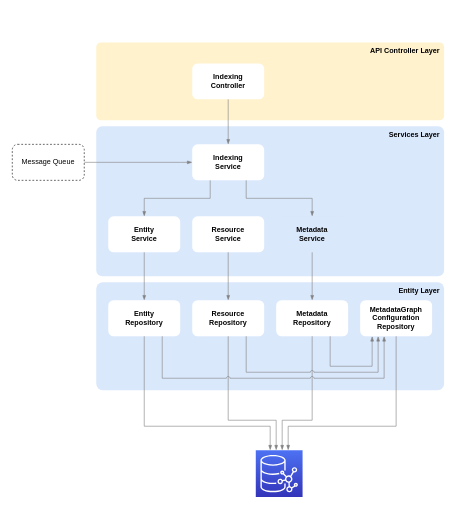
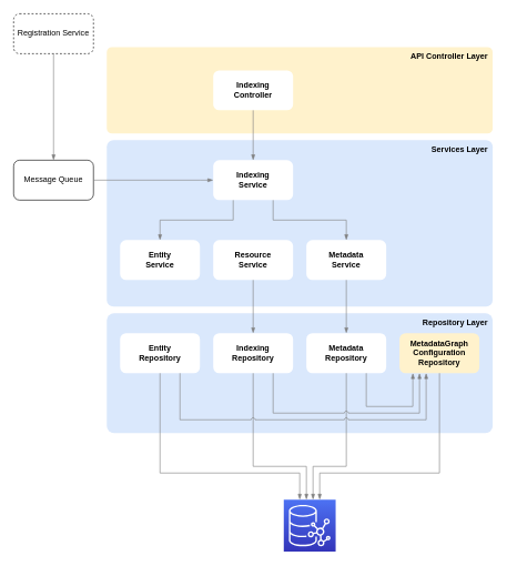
+ <mxCell id="9" value="Registration Service" style="rounded=1;whiteSpace=wrap;html=1;dashed=1;" parent="1" vertex="1"><mxGeometry x="20" y="20" width="120" height="60" as="geometry" /></mxCell>
+ <mxCell id="30" value="" style="edgeStyle=orthogonalEdgeStyle;rounded=0;orthogonalLoop=1;jettySize=auto;html=1;fontStyle=1;strokeColor=#808080;endArrow=blockThin;endFill=1;entryX=0.5;entryY=0;entryDx=0;entryDy=0;" parent="1" source="9" target="29" edge="1"><mxGeometry relative="1" as="geometry"><mxPoint x="186" y="-20" as="sourcePoint" /><mxPoint x="390" y="115" as="targetPoint" /><Array as="points" /></mxGeometry></mxCell>
- <mxCell id="29" value="Message Queue" style="rounded=1;whiteSpace=wrap;html=1;dashed=1;" parent="1" vertex="1"><mxGeometry x="20" y="240" width="120" height="60" as="geometry" /></mxCell>
+ <mxCell id="29" value="Message Queue" style="rounded=1;whiteSpace=wrap;html=1;dashed=0;" parent="1" vertex="1"><mxGeometry x="20" y="240" width="120" height="60" as="geometry" /></mxCell>
- <mxCell id="12" value="Metadata&lt;br&gt;Service" style="rounded=1;whiteSpace=wrap;html=1;fontStyle=1;strokeColor=none;fillColor=#dae8fc;" parent="1" vertex="1"><mxGeometry x="460" y="360" width="120" height="60" as="geometry" /></mxCell>
+ <mxCell id="12" value="Metadata&lt;br&gt;Service" style="rounded=1;whiteSpace=wrap;html=1;fontStyle=1;strokeColor=none;" parent="1" vertex="1"><mxGeometry x="460" y="360" width="120" height="60" as="geometry" /></mxCell>
- <mxCell id="3" value="Entity Layer" style="rounded=1;whiteSpace=wrap;html=1;arcSize=6;verticalAlign=top;align=right;spacingRight=5;fontStyle=1;fillColor=#dae8fc;strokeColor=none;" parent="1" vertex="1"><mxGeometry x="160" y="470" width="580" height="180" as="geometry" /></mxCell>
+ <mxCell id="3" value="Repository Layer" style="rounded=1;whiteSpace=wrap;html=1;arcSize=6;verticalAlign=top;align=right;spacingRight=5;fontStyle=1;fillColor=#dae8fc;strokeColor=none;" parent="1" vertex="1"><mxGeometry x="160" y="470" width="580" height="180" as="geometry" /></mxCell>
- <mxCell id="28" style="edgeStyle=orthogonalEdgeStyle;rounded=0;orthogonalLoop=1;jettySize=auto;html=1;strokeColor=#808080;endArrow=blockThin;endFill=1;fontStyle=1" parent="1" source="10" target="8" edge="1"><mxGeometry relative="1" as="geometry"><mxPoint x="540" y="440" as="sourcePoint" /><mxPoint x="540" y="520" as="targetPoint" /></mxGeometry></mxCell>
- <mxCell id="15" value="Resource&lt;br&gt;Repository" style="rounded=1;whiteSpace=wrap;html=1;fontStyle=1;strokeColor=none;" parent="1" vertex="1"><mxGeometry x="320" y="500" width="120" height="60" as="geometry" /></mxCell>
+ <mxCell id="15" value="Indexing&lt;br&gt;Repository" style="rounded=1;whiteSpace=wrap;html=1;fontStyle=1;strokeColor=none;" parent="1" vertex="1"><mxGeometry x="320" y="500" width="120" height="60" as="geometry" /></mxCell>
- <mxCell id="17" value="MetadataGraph&lt;br&gt;Configuration&lt;br&gt;Repository" style="rounded=1;whiteSpace=wrap;html=1;fontStyle=1;strokeColor=none;" parent="1" vertex="1"><mxGeometry x="600" y="500" width="120" height="60" as="geometry" /></mxCell>
+ <mxCell id="17" value="MetadataGraph&lt;br&gt;Configuration&lt;br&gt;Repository" style="rounded=1;whiteSpace=wrap;html=1;fontStyle=1;strokeColor=none;fillColor=#fff2cc;" parent="1" vertex="1"><mxGeometry x="600" y="500" width="120" height="60" as="geometry" /></mxCell>
